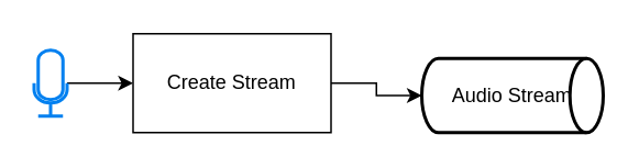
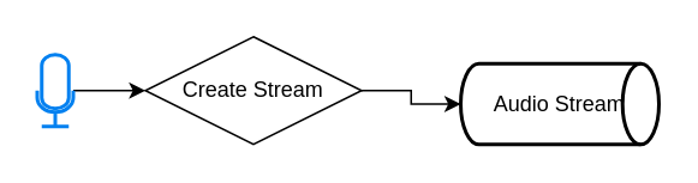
- <mxCell id="5" value="Create Stream" style="rounded=0;whiteSpace=wrap;html=1;" vertex="1" parent="1"><mxGeometry x="80" y="20" width="120" height="60" as="geometry" /></mxCell>
+ <mxCell id="5" value="Create Stream" style="rhombus;whiteSpace=wrap;html=1;" vertex="1" parent="1"><mxGeometry x="80" y="20" width="120" height="60" as="geometry" /></mxCell>
